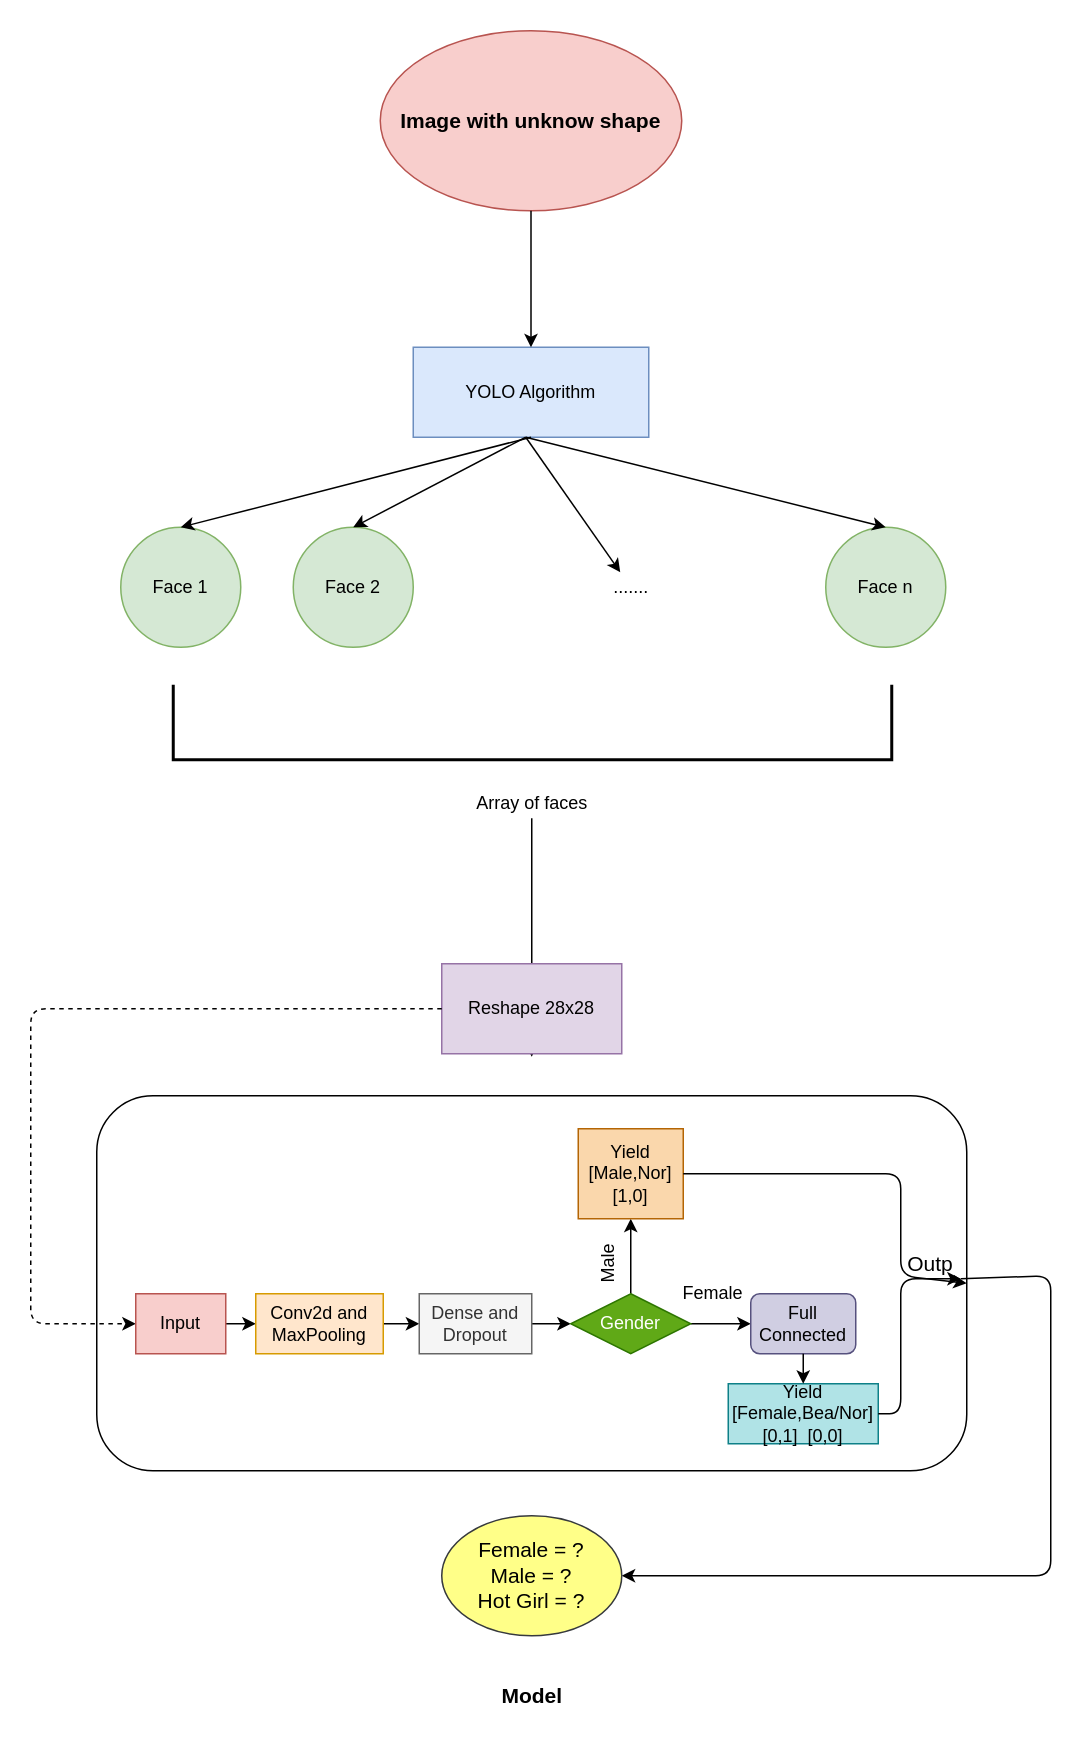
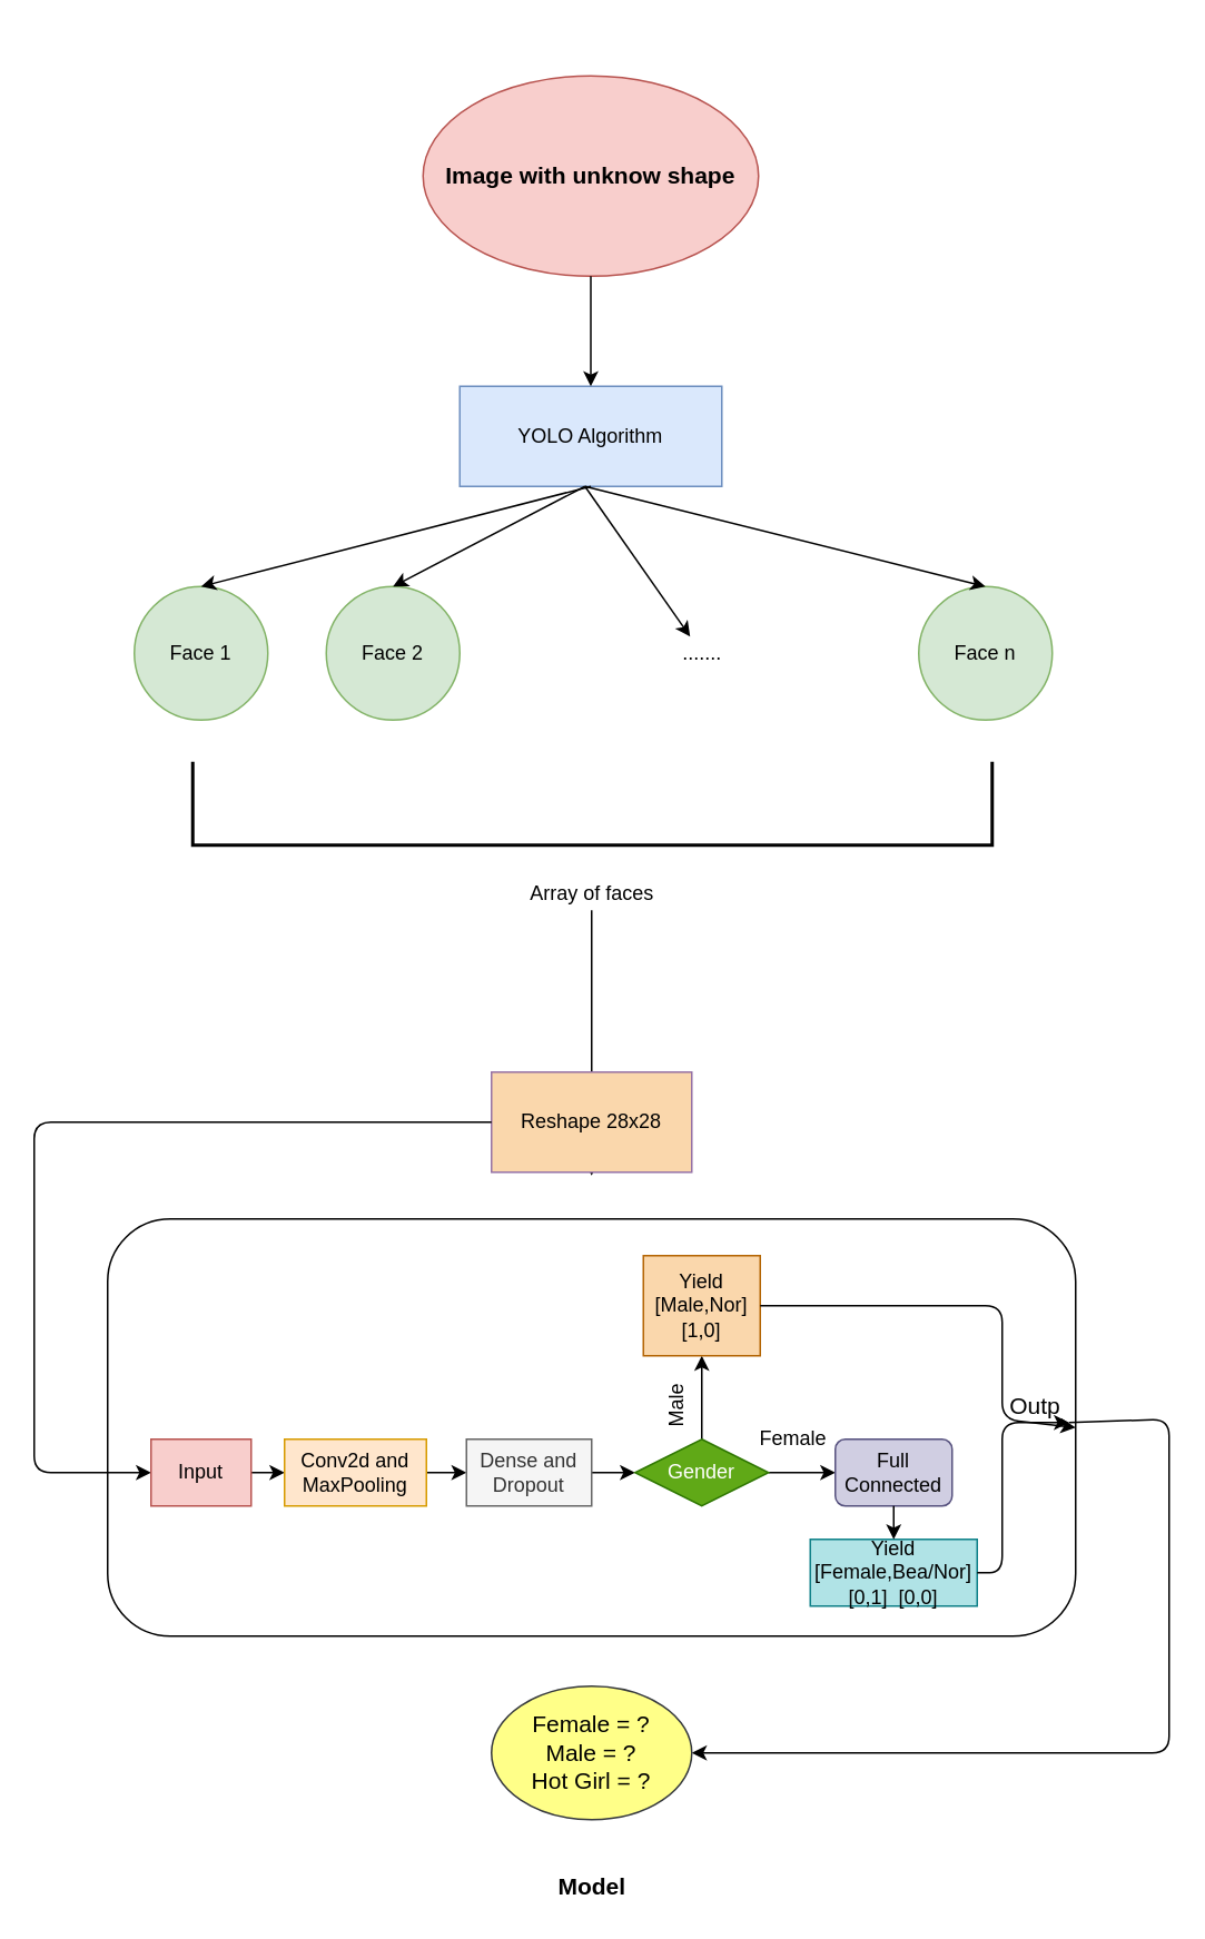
- <mxCell id="2" value="&lt;b&gt;&lt;font style=&quot;font-size: 14px&quot;&gt;Image with unknow shape&lt;/font&gt;&lt;/b&gt;" style="ellipse;whiteSpace=wrap;html=1;fillColor=#f8cecc;strokeColor=#b85450;" vertex="1" parent="1"><mxGeometry x="253" y="20" width="201" height="120" as="geometry" /></mxCell>
+ <mxCell id="2" value="&lt;b&gt;&lt;font style=&quot;font-size: 14px&quot;&gt;Image with unknow shape&lt;/font&gt;&lt;/b&gt;" style="ellipse;whiteSpace=wrap;html=1;fillColor=#f8cecc;strokeColor=#b85450;" vertex="1" parent="1"><mxGeometry x="253" y="45" width="201" height="120" as="geometry" /></mxCell>
- <mxCell id="16" value="Reshape 28x28" style="rounded=0;whiteSpace=wrap;html=1;fillColor=#e1d5e7;strokeColor=#9673a6;" vertex="1" parent="1"><mxGeometry x="294" y="642" width="120" height="60" as="geometry" /></mxCell>
+ <mxCell id="16" value="Reshape 28x28" style="rounded=0;whiteSpace=wrap;html=1;fillColor=#fad7ac;strokeColor=#9673a6;" vertex="1" parent="1"><mxGeometry x="294" y="642" width="120" height="60" as="geometry" /></mxCell>
- <mxCell id="19" value="" style="endArrow=classic;html=1;exitX=0;exitY=0.5;exitDx=0;exitDy=0;entryX=0;entryY=0.5;entryDx=0;entryDy=0;dashed=1;" edge="1" parent="1" source="16" target="21"><mxGeometry width="50" height="50" relative="1" as="geometry"><mxPoint x="120" y="662" as="sourcePoint" /><mxPoint x="20" y="882" as="targetPoint" /><Array as="points"><mxPoint x="20" y="672" /><mxPoint x="20" y="882" /></Array></mxGeometry></mxCell>
+ <mxCell id="19" value="" style="endArrow=classic;html=1;exitX=0;exitY=0.5;exitDx=0;exitDy=0;entryX=0;entryY=0.5;entryDx=0;entryDy=0;" edge="1" parent="1" source="16" target="21"><mxGeometry width="50" height="50" relative="1" as="geometry"><mxPoint x="120" y="662" as="sourcePoint" /><mxPoint x="20" y="882" as="targetPoint" /><Array as="points"><mxPoint x="20" y="672" /><mxPoint x="20" y="882" /></Array></mxGeometry></mxCell>
